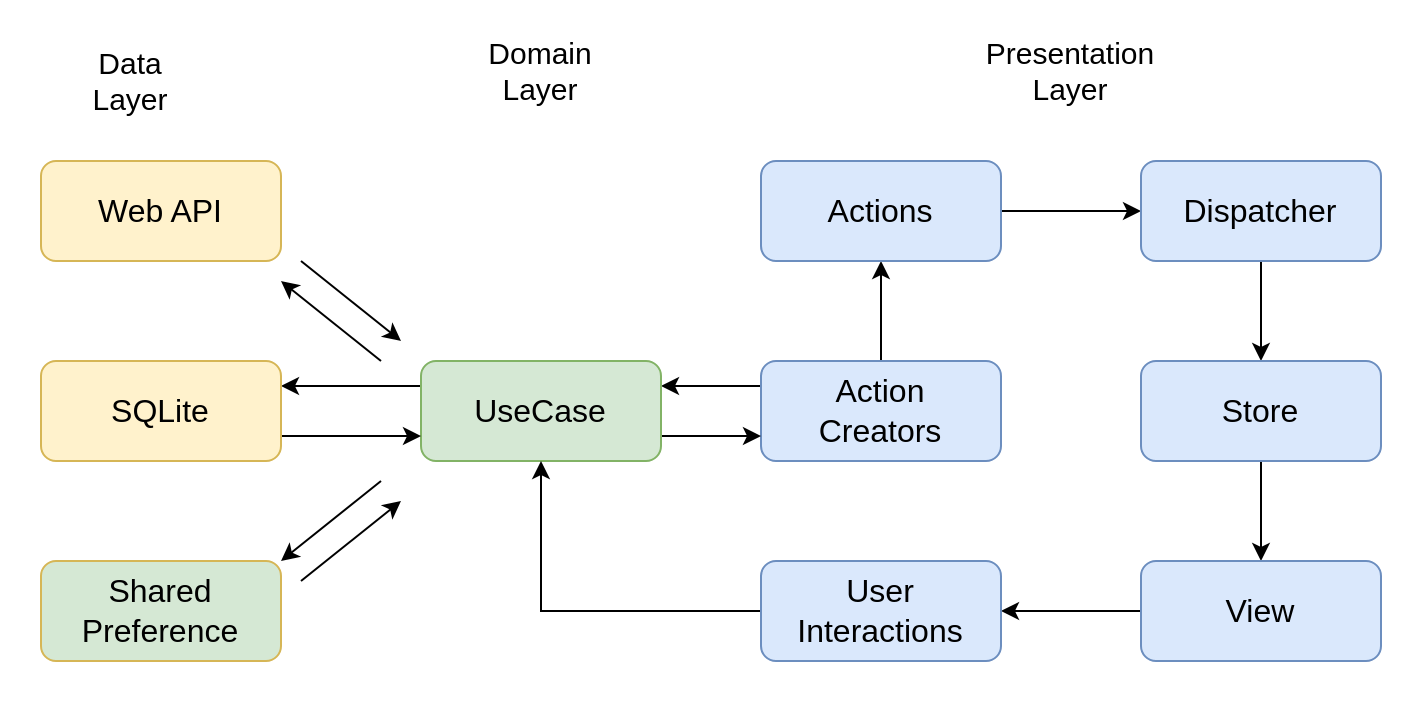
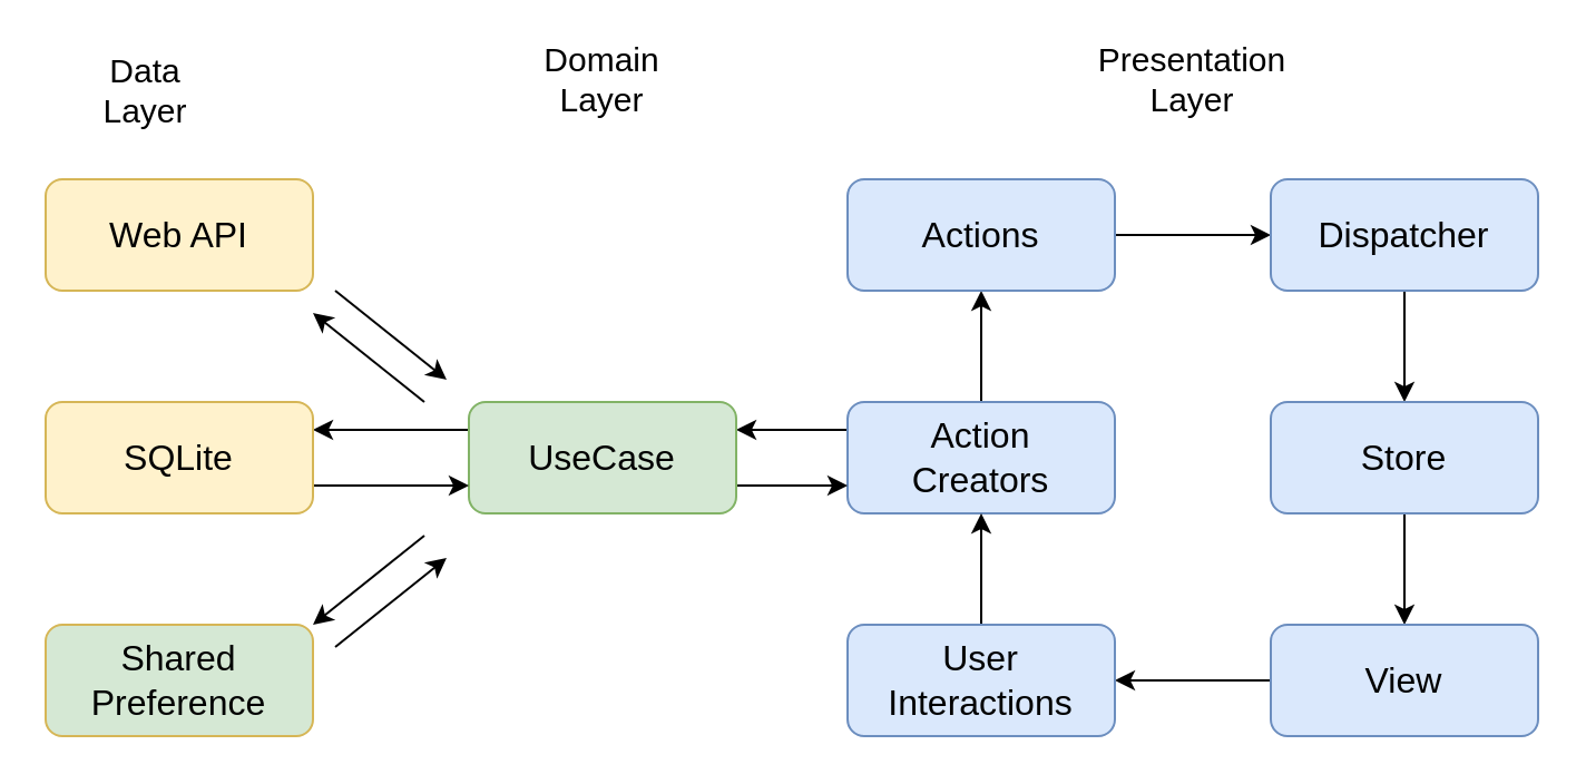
- <mxCell id="24" style="edgeStyle=orthogonalEdgeStyle;rounded=0;orthogonalLoop=1;jettySize=auto;html=1;" edge="1" parent="1" source="25" target="7"><mxGeometry relative="1" as="geometry" /></mxCell>
+ <mxCell id="24" style="edgeStyle=orthogonalEdgeStyle;rounded=0;orthogonalLoop=1;jettySize=auto;html=1;entryX=0.5;entryY=1;entryDx=0;entryDy=0;" edge="1" parent="1" source="25" target="4"><mxGeometry relative="1" as="geometry" /></mxCell>
